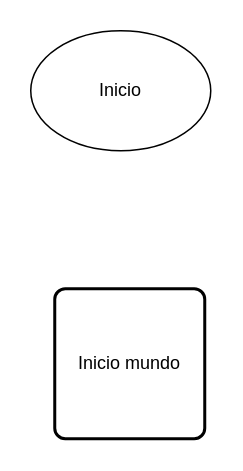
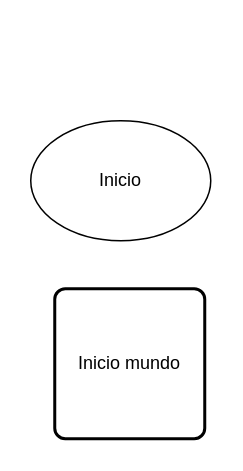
- <mxCell id="2" value="Inicio" style="ellipse;whiteSpace=wrap;html=1;" parent="1" vertex="1"><mxGeometry x="20" y="20" width="120" height="80" as="geometry" /></mxCell>
+ <mxCell id="2" value="Inicio" style="ellipse;whiteSpace=wrap;html=1;" parent="1" vertex="1"><mxGeometry x="20" y="80" width="120" height="80" as="geometry" /></mxCell>
